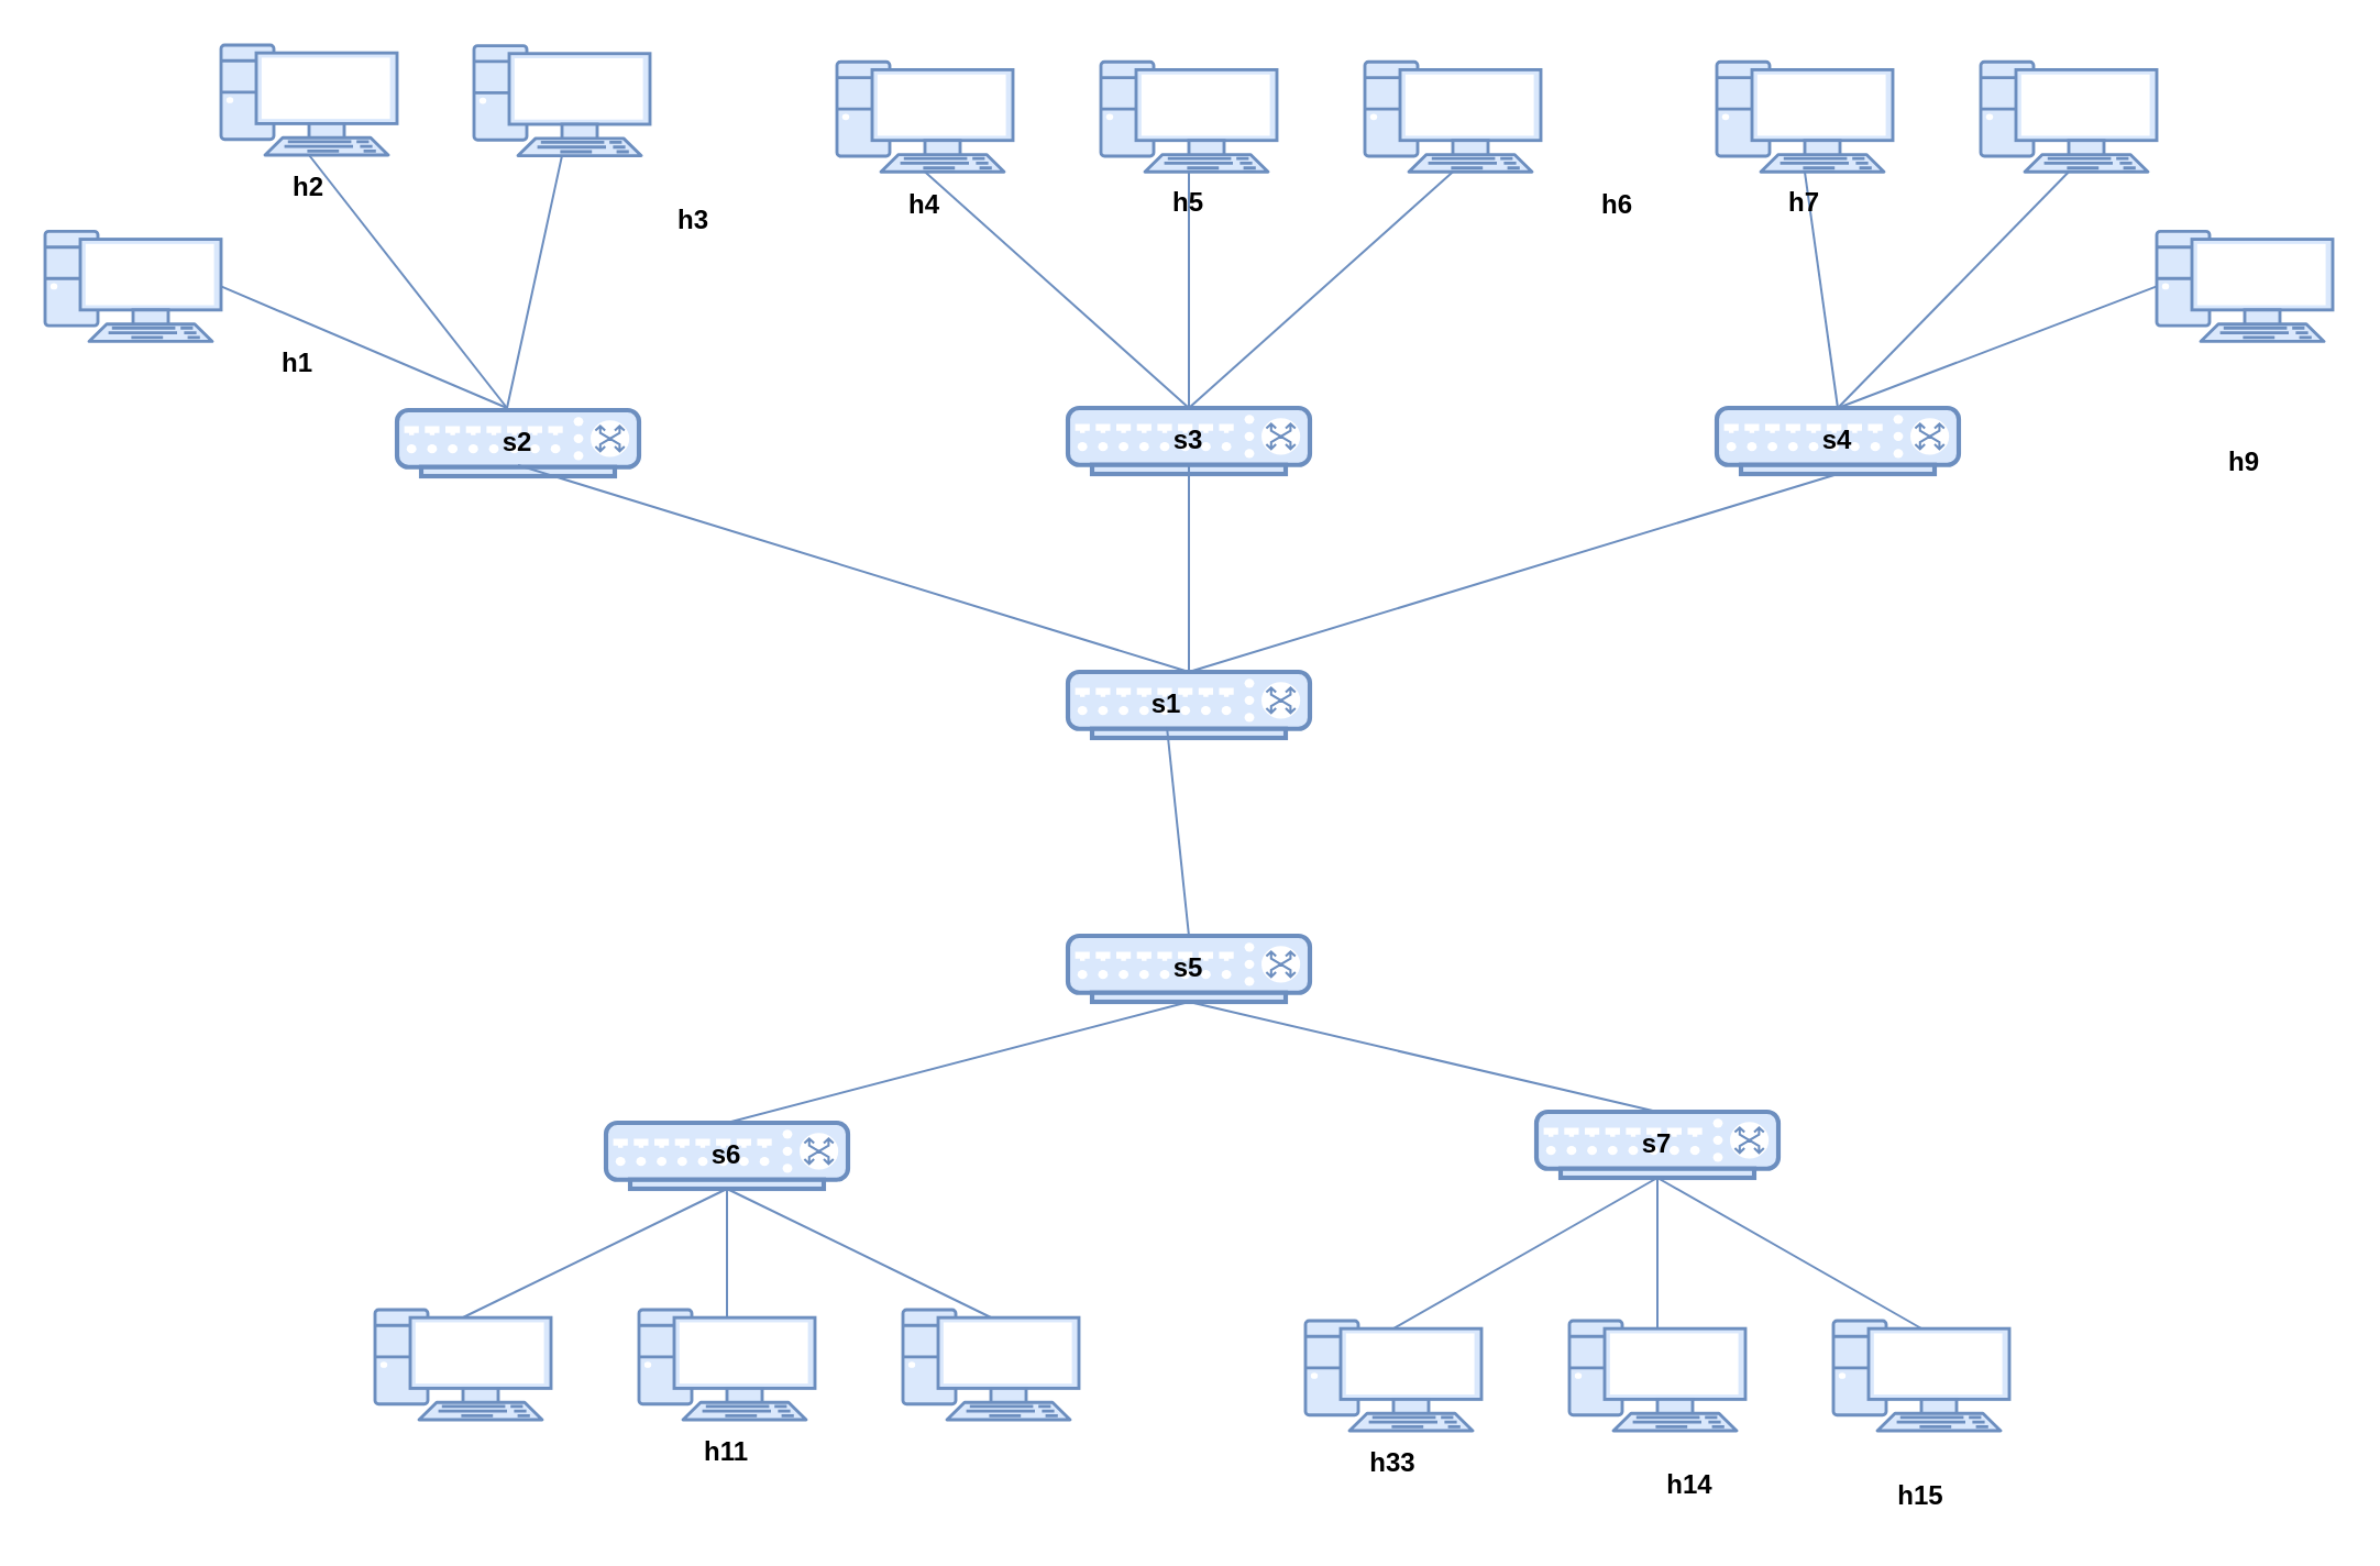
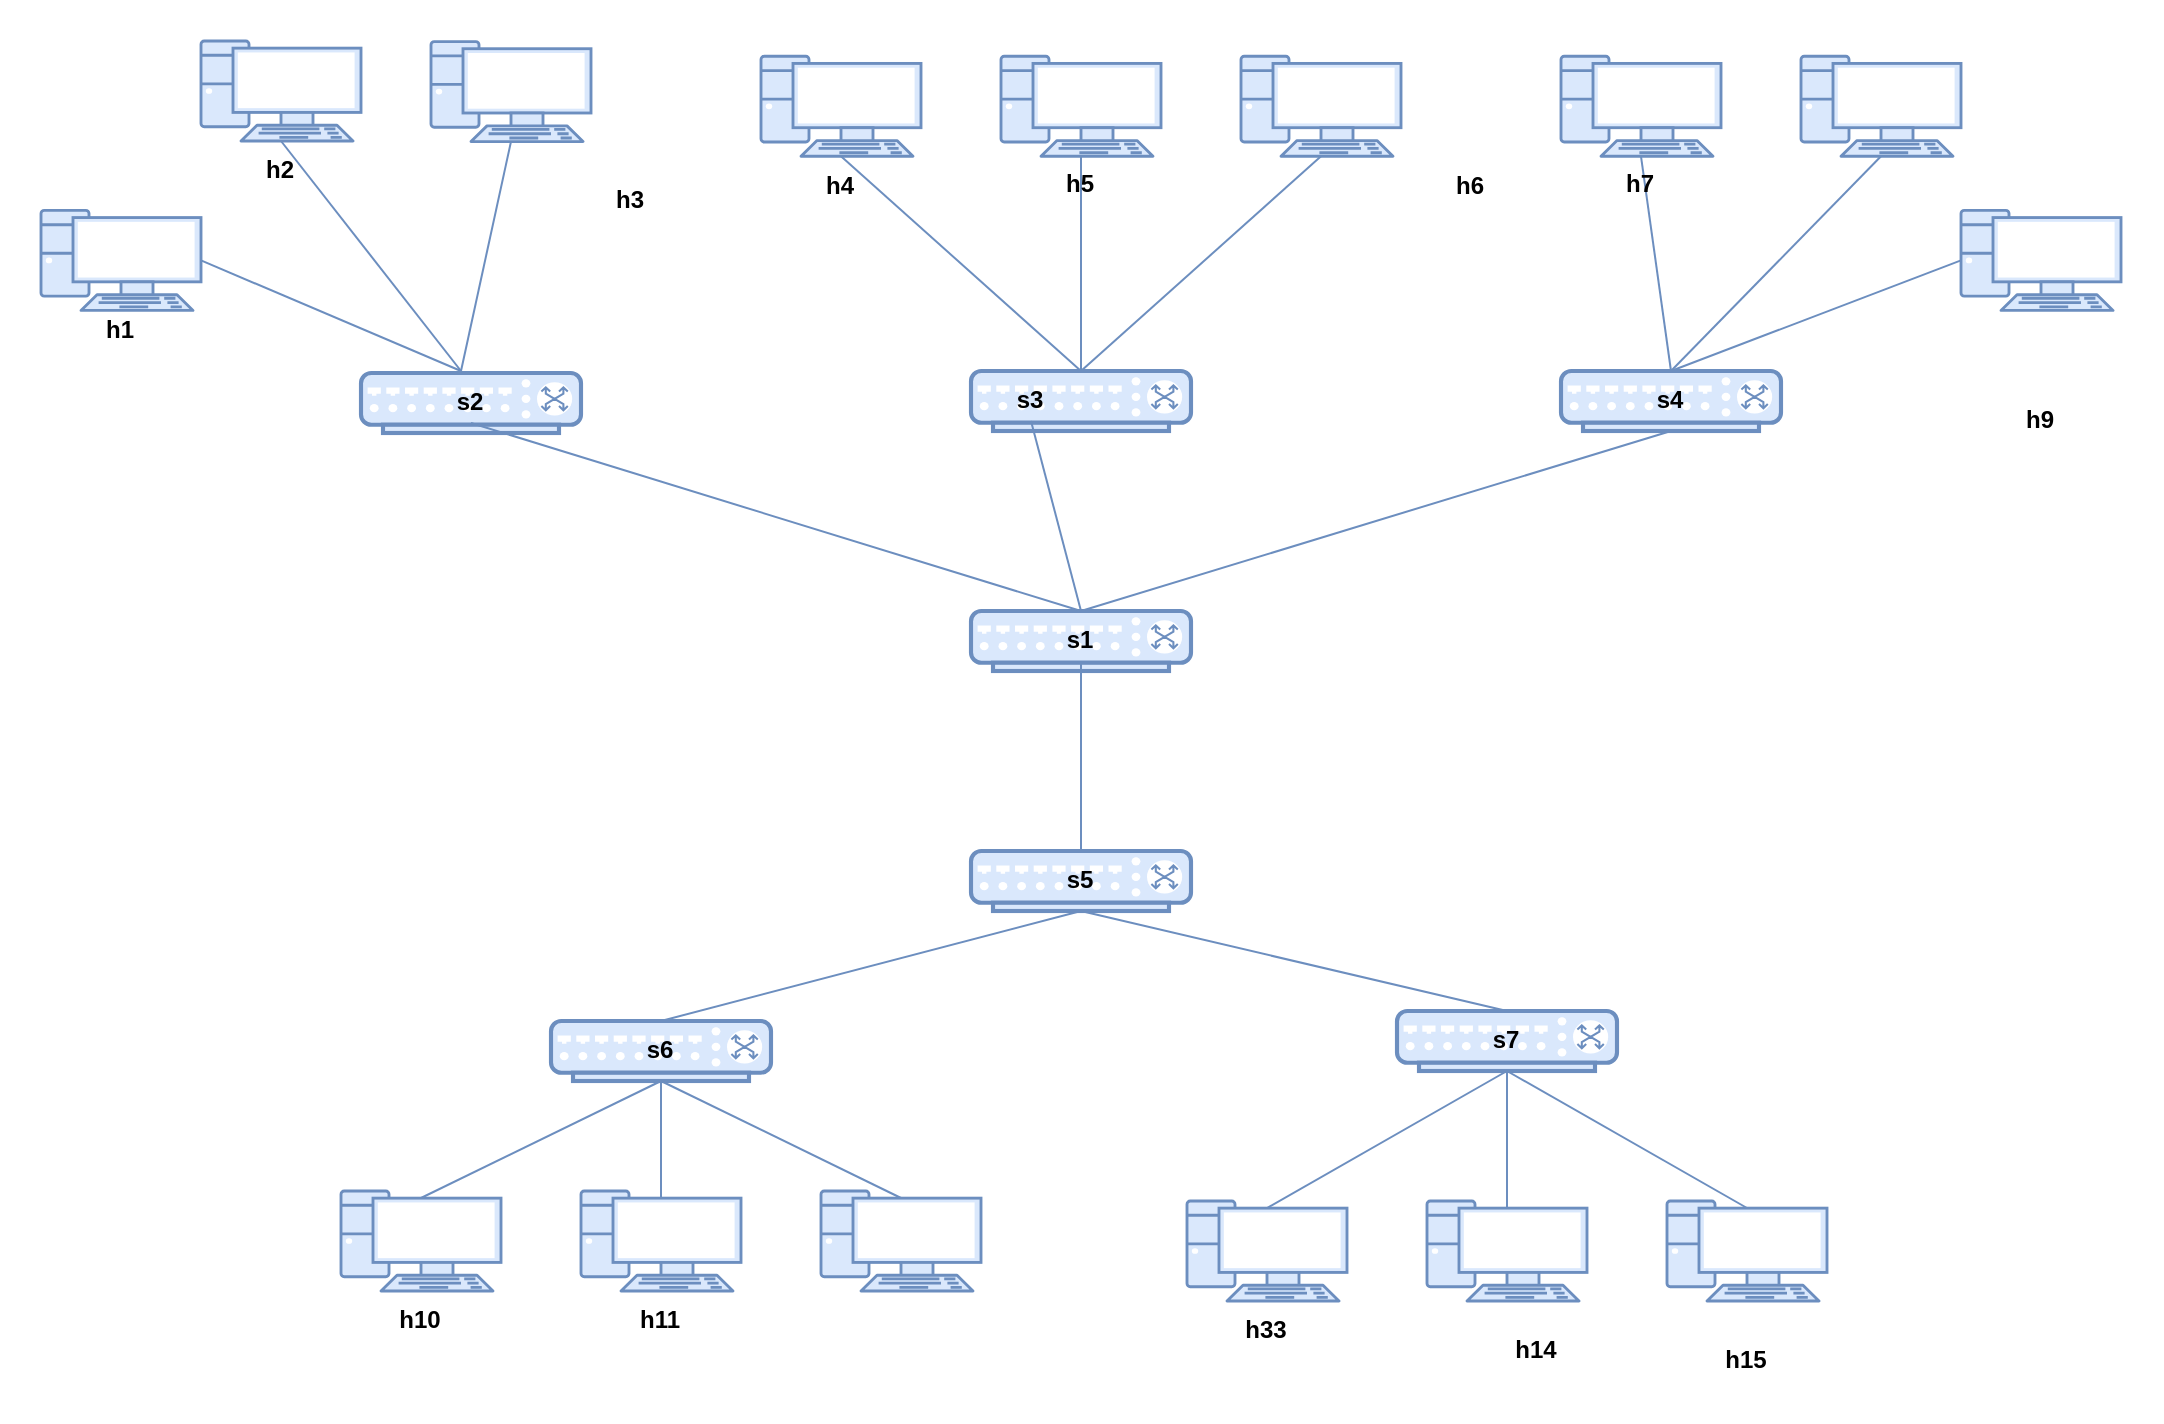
- <mxCell id="32" value="&lt;b style=&quot;font-size: 12px;&quot;&gt;&lt;font style=&quot;font-size: 12px;&quot;&gt;h1&lt;/font&gt;&lt;/b&gt;" style="text;html=1;strokeColor=none;fillColor=none;align=center;verticalAlign=middle;whiteSpace=wrap;rounded=0;fontSize=12;" vertex="1" parent="1"><mxGeometry x="115" y="154.71" width="40" height="20" as="geometry" /></mxCell>
+ <mxCell id="32" value="&lt;b style=&quot;font-size: 12px;&quot;&gt;&lt;font style=&quot;font-size: 12px;&quot;&gt;h1&lt;/font&gt;&lt;/b&gt;" style="text;html=1;strokeColor=none;fillColor=none;align=center;verticalAlign=middle;whiteSpace=wrap;rounded=0;fontSize=12;" vertex="1" parent="1"><mxGeometry x="40" y="154.71" width="40" height="20" as="geometry" /></mxCell>
- <mxCell id="28" value="&lt;b style=&quot;font-size: 12px;&quot;&gt;&lt;font style=&quot;font-size: 12px;&quot;&gt;s3&lt;/font&gt;&lt;/b&gt;" style="text;html=1;strokeColor=none;fillColor=none;align=center;verticalAlign=middle;whiteSpace=wrap;rounded=0;fontSize=12;" vertex="1" parent="1"><mxGeometry x="520" y="190" width="40" height="20" as="geometry" /></mxCell>
+ <mxCell id="28" value="&lt;b style=&quot;font-size: 12px;&quot;&gt;&lt;font style=&quot;font-size: 12px;&quot;&gt;s3&lt;/font&gt;&lt;/b&gt;" style="text;html=1;strokeColor=none;fillColor=none;align=center;verticalAlign=middle;whiteSpace=wrap;rounded=0;fontSize=12;" vertex="1" parent="1"><mxGeometry x="495" y="190" width="40" height="20" as="geometry" /></mxCell>
- <mxCell id="26" value="&lt;b style=&quot;font-size: 12px;&quot;&gt;&lt;font style=&quot;font-size: 12px;&quot;&gt;s1&lt;/font&gt;&lt;/b&gt;" style="text;html=1;strokeColor=none;fillColor=none;align=center;verticalAlign=middle;whiteSpace=wrap;rounded=0;fontSize=12;" vertex="1" parent="1"><mxGeometry x="510" y="310" width="40" height="20" as="geometry" /></mxCell>
+ <mxCell id="26" value="&lt;b style=&quot;font-size: 12px;&quot;&gt;&lt;font style=&quot;font-size: 12px;&quot;&gt;s1&lt;/font&gt;&lt;/b&gt;" style="text;html=1;strokeColor=none;fillColor=none;align=center;verticalAlign=middle;whiteSpace=wrap;rounded=0;fontSize=12;" vertex="1" parent="1"><mxGeometry x="520" y="310" width="40" height="20" as="geometry" /></mxCell>
+ <mxCell id="56" value="&lt;b style=&quot;font-size: 12px&quot;&gt;&lt;font style=&quot;font-size: 12px&quot;&gt;h10&lt;/font&gt;&lt;/b&gt;" style="text;html=1;strokeColor=none;fillColor=none;align=center;verticalAlign=middle;whiteSpace=wrap;rounded=0;fontSize=12;" vertex="1" parent="1"><mxGeometry x="190" y="650" width="40" height="20" as="geometry" /></mxCell>
